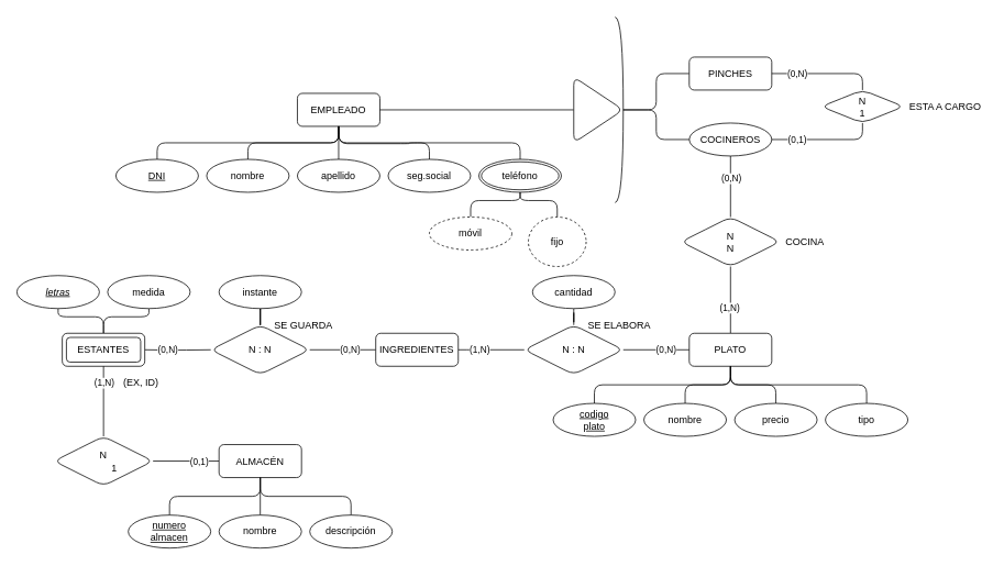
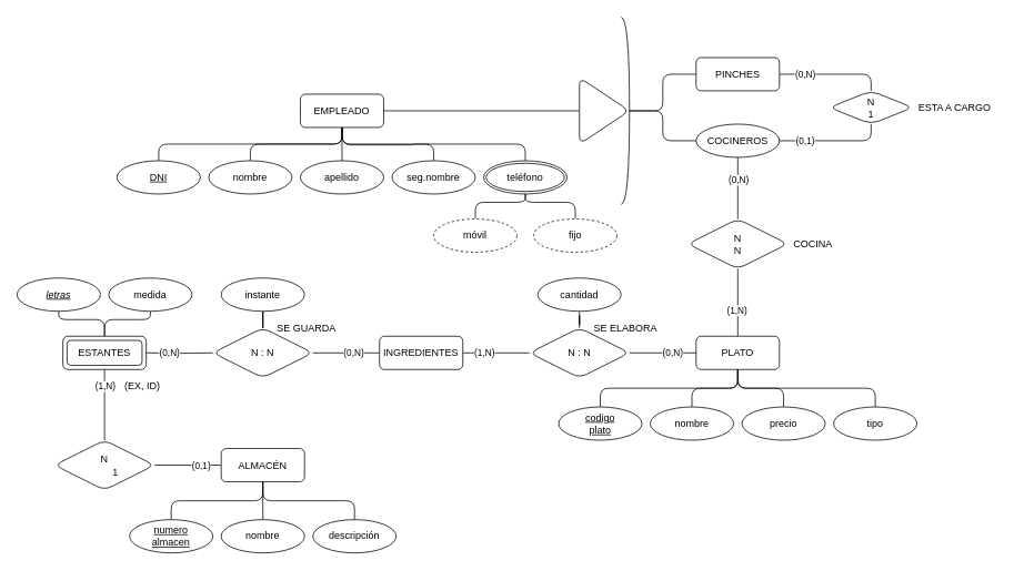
- <mxCell id="10" value="seg.social" style="ellipse;whiteSpace=wrap;html=1;align=center;rounded=1;" vertex="1" parent="1"><mxGeometry x="470" y="192.5" width="100" height="40" as="geometry" /></mxCell>
+ <mxCell id="10" value="seg.nombre" style="ellipse;whiteSpace=wrap;html=1;align=center;rounded=1;" vertex="1" parent="1"><mxGeometry x="470" y="192.5" width="100" height="40" as="geometry" /></mxCell>
- <mxCell id="16" value="fijo" style="ellipse;whiteSpace=wrap;html=1;align=center;dashed=1;rounded=1;" vertex="1" parent="1"><mxGeometry x="640" y="262.5" width="70" height="60" as="geometry" /></mxCell>
+ <mxCell id="16" value="fijo" style="ellipse;whiteSpace=wrap;html=1;align=center;dashed=1;rounded=1;" vertex="1" parent="1"><mxGeometry x="640" y="262.5" width="100" height="40" as="geometry" /></mxCell>
